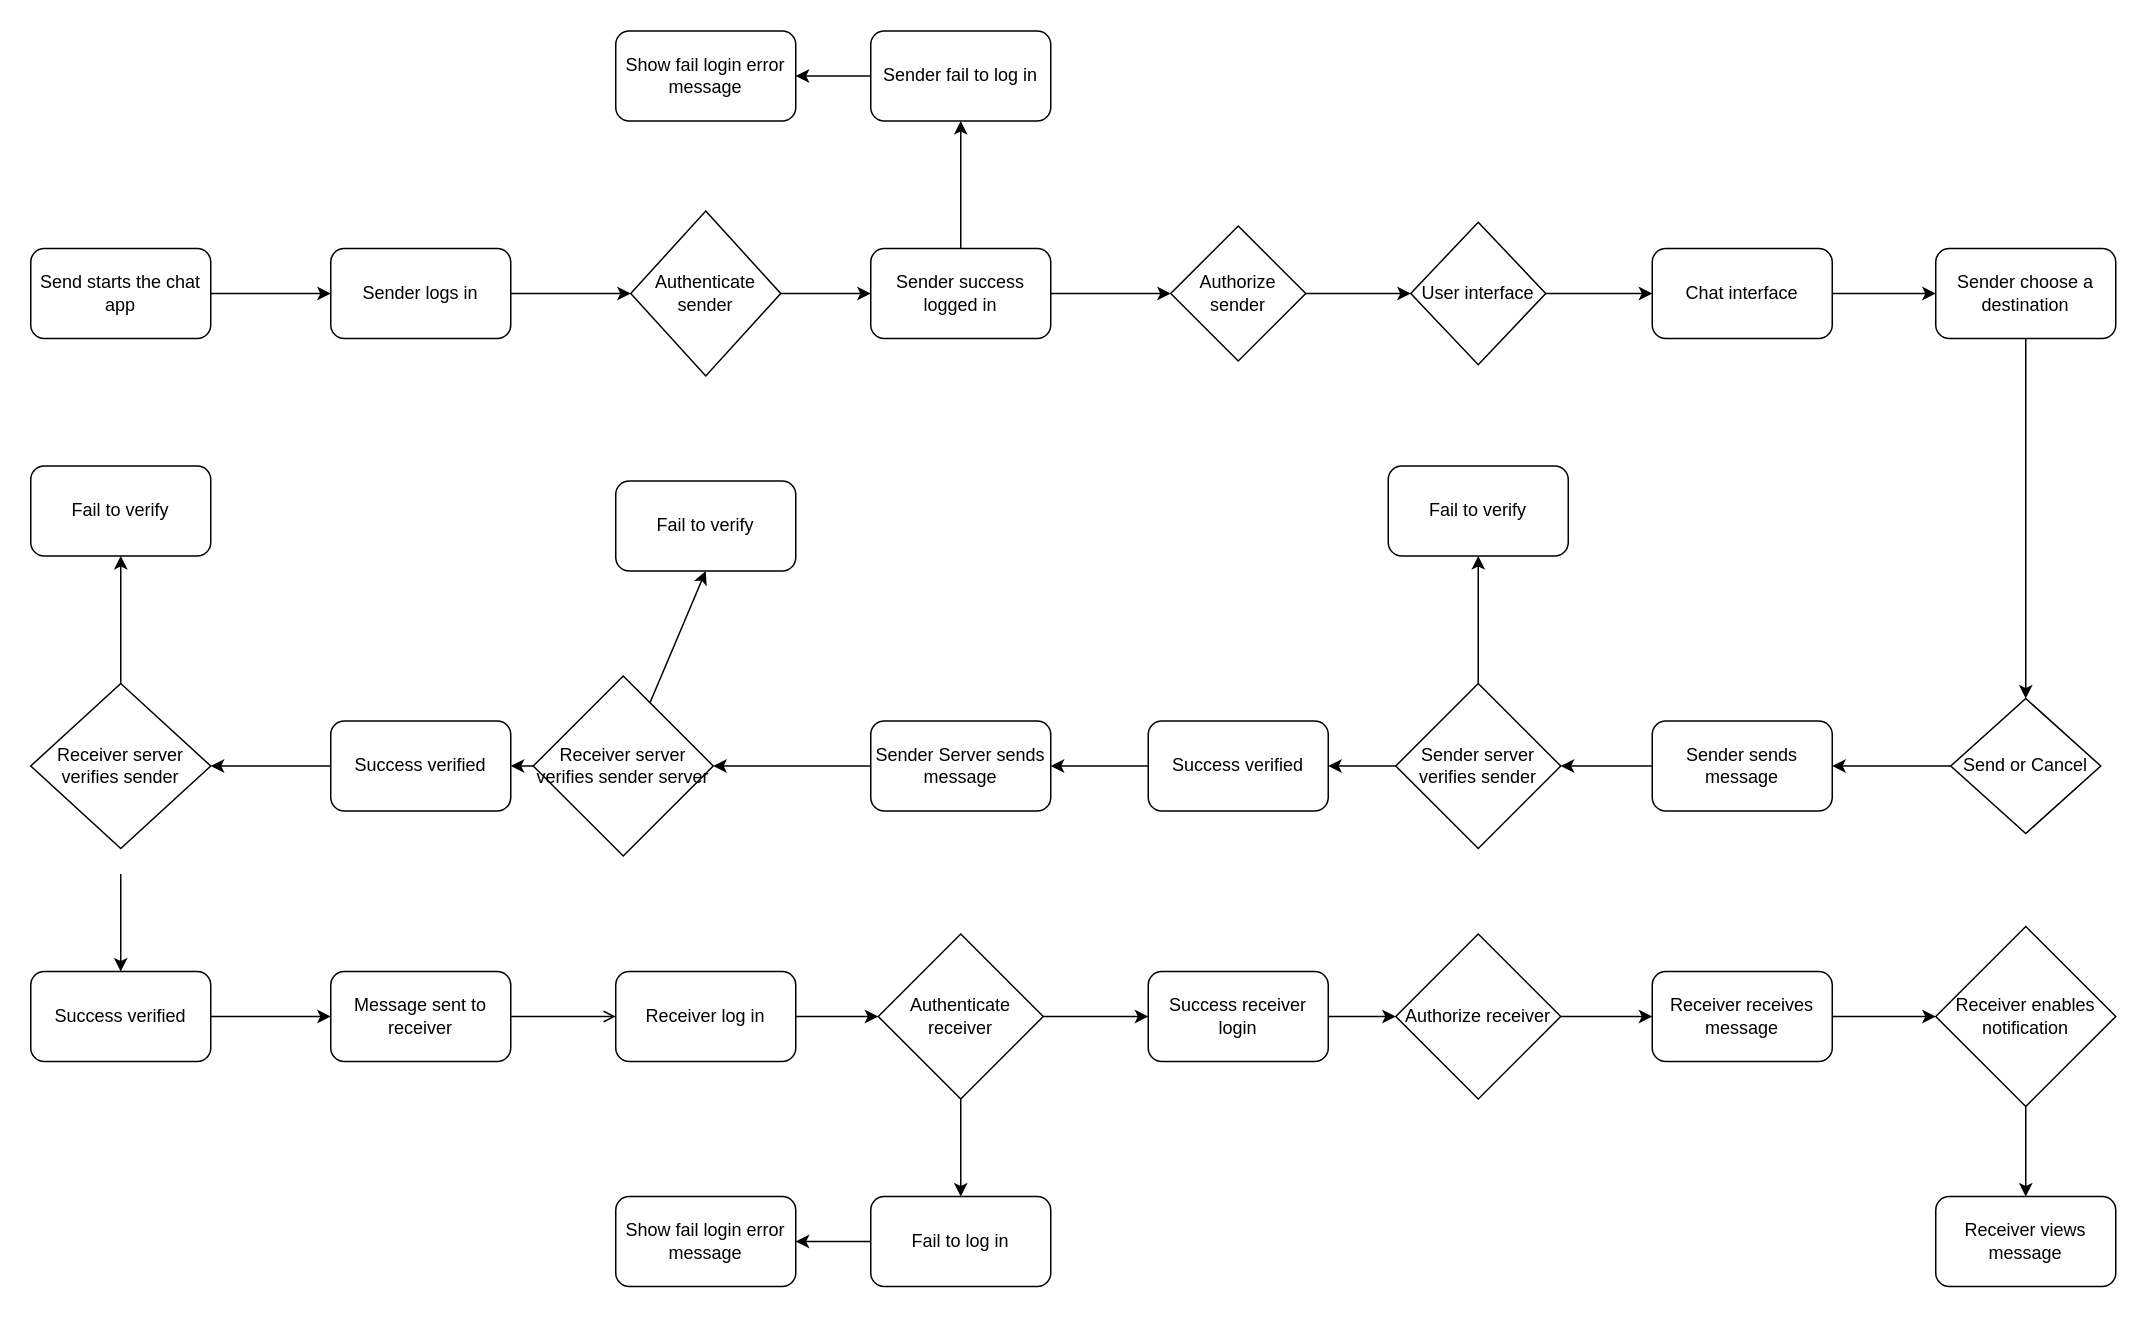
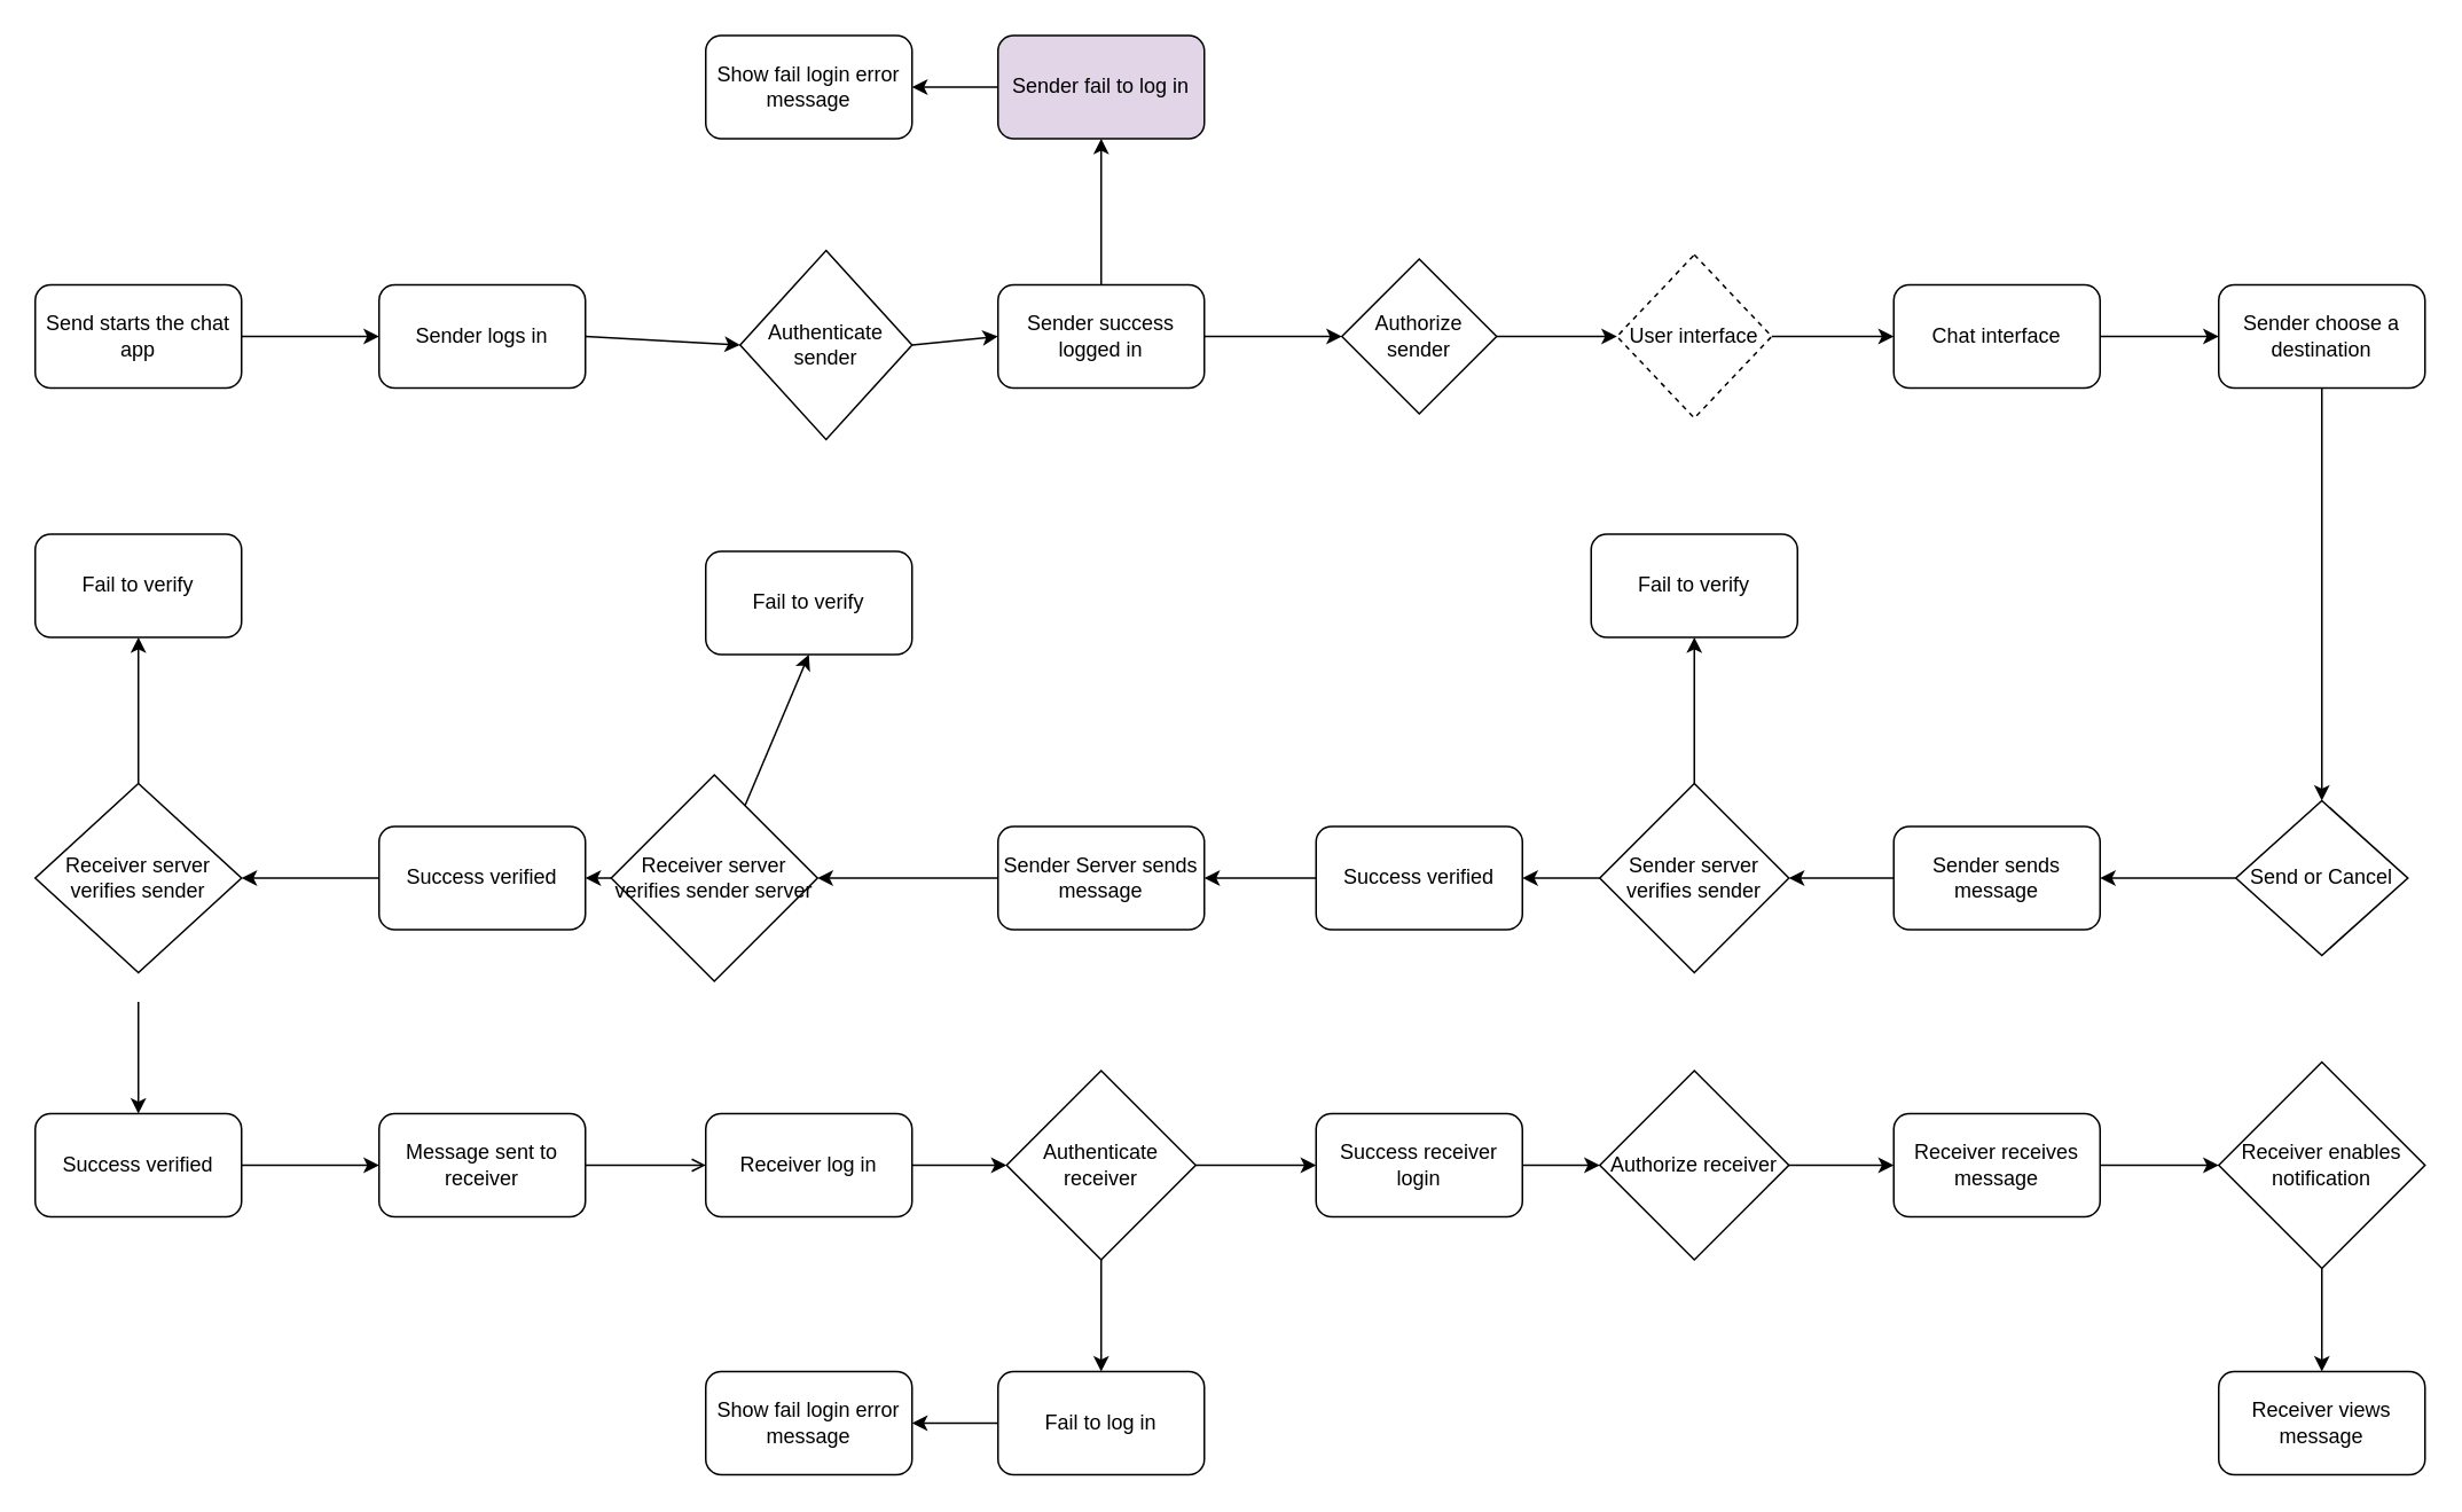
- <mxCell id="5" value="Sender fail to log in" style="rounded=1;whiteSpace=wrap;html=1;" vertex="1" parent="1"><mxGeometry x="580" y="20" width="120" height="60" as="geometry" /></mxCell>
+ <mxCell id="5" value="Sender fail to log in" style="rounded=1;whiteSpace=wrap;html=1;fillColor=#e1d5e7;" vertex="1" parent="1"><mxGeometry x="580" y="20" width="120" height="60" as="geometry" /></mxCell>
- <mxCell id="6" value="Authenticate sender" style="rhombus;whiteSpace=wrap;html=1;" vertex="1" parent="1"><mxGeometry x="420" y="140" width="100" height="110" as="geometry" /></mxCell>
+ <mxCell id="6" value="Authenticate sender" style="rhombus;whiteSpace=wrap;html=1;" vertex="1" parent="1"><mxGeometry x="430" y="145" width="100" height="110" as="geometry" /></mxCell>
- <mxCell id="31" value="User interface" style="rhombus;whiteSpace=wrap;html=1;" vertex="1" parent="1"><mxGeometry x="940" y="147.5" width="90" height="95" as="geometry" /></mxCell>
+ <mxCell id="31" value="User interface" style="rhombus;whiteSpace=wrap;html=1;dashed=1;" vertex="1" parent="1"><mxGeometry x="940" y="147.5" width="90" height="95" as="geometry" /></mxCell>
